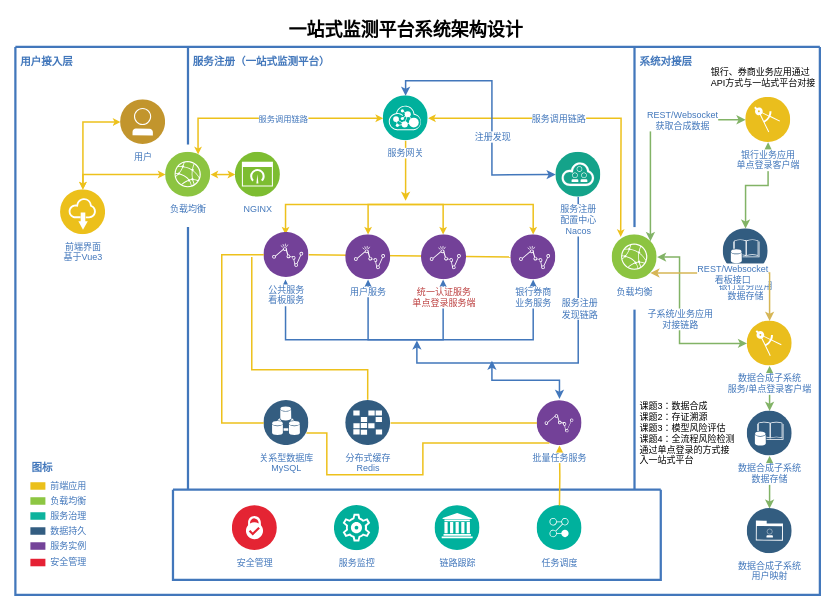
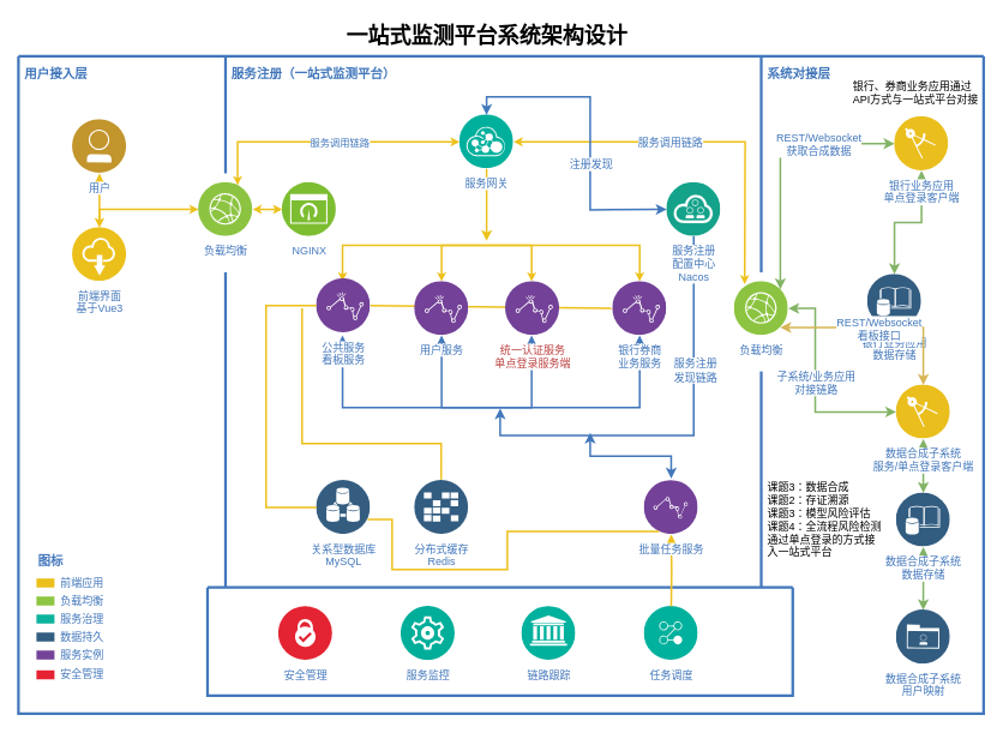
- <mxCell id="13" value="用户" style="aspect=fixed;perimeter=ellipsePerimeter;html=1;align=center;shadow=0;dashed=0;image;image=img/lib/ibm/users/user.svg;strokeColor=#FF0000;fillColor=#FFFF66;gradientColor=none;fontColor=#4277BB;labelBackgroundColor=#ffffff;fontSize=12;spacingTop=3;" parent="2" vertex="1"><mxGeometry x="140" y="70" width="60" height="60" as="geometry" /></mxCell>
+ <mxCell id="13" value="用户" style="aspect=fixed;perimeter=ellipsePerimeter;html=1;align=center;shadow=0;dashed=0;image;image=img/lib/ibm/users/user.svg;strokeColor=#FF0000;fillColor=#FFFF66;gradientColor=none;fontColor=#4277BB;labelBackgroundColor=#ffffff;fontSize=12;spacingTop=3;" parent="2" vertex="1"><mxGeometry x="60" y="70" width="60" height="60" as="geometry" /></mxCell>
- <mxCell id="67" value="" style="endArrow=none;html=1;rounded=0;entryX=1;entryY=0.5;entryDx=0;entryDy=0;strokeColor=#edc11c;strokeWidth=2;edgeStyle=orthogonalEdgeStyle;exitX=0;exitY=0.5;exitDx=0;exitDy=0;" parent="2" source="66" target="61" edge="1"><mxGeometry width="50" height="50" relative="1" as="geometry"><mxPoint x="645" y="485" as="sourcePoint" /><mxPoint x="645" y="565" as="targetPoint" /></mxGeometry></mxCell>
